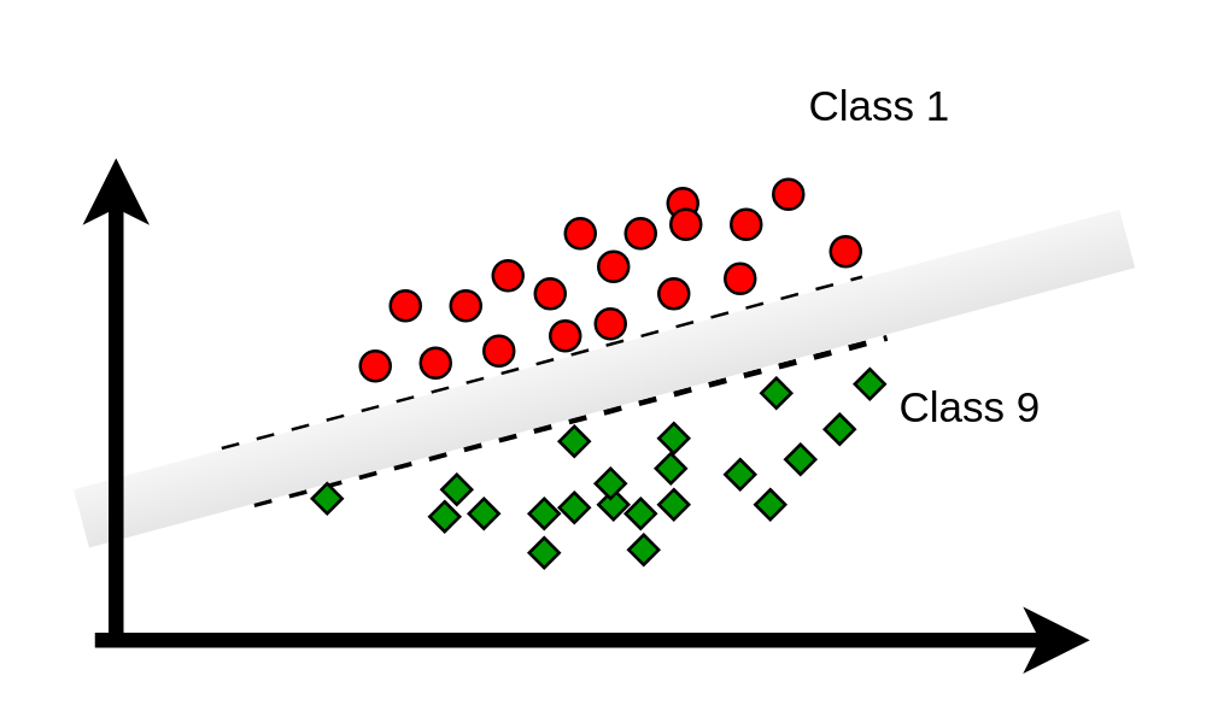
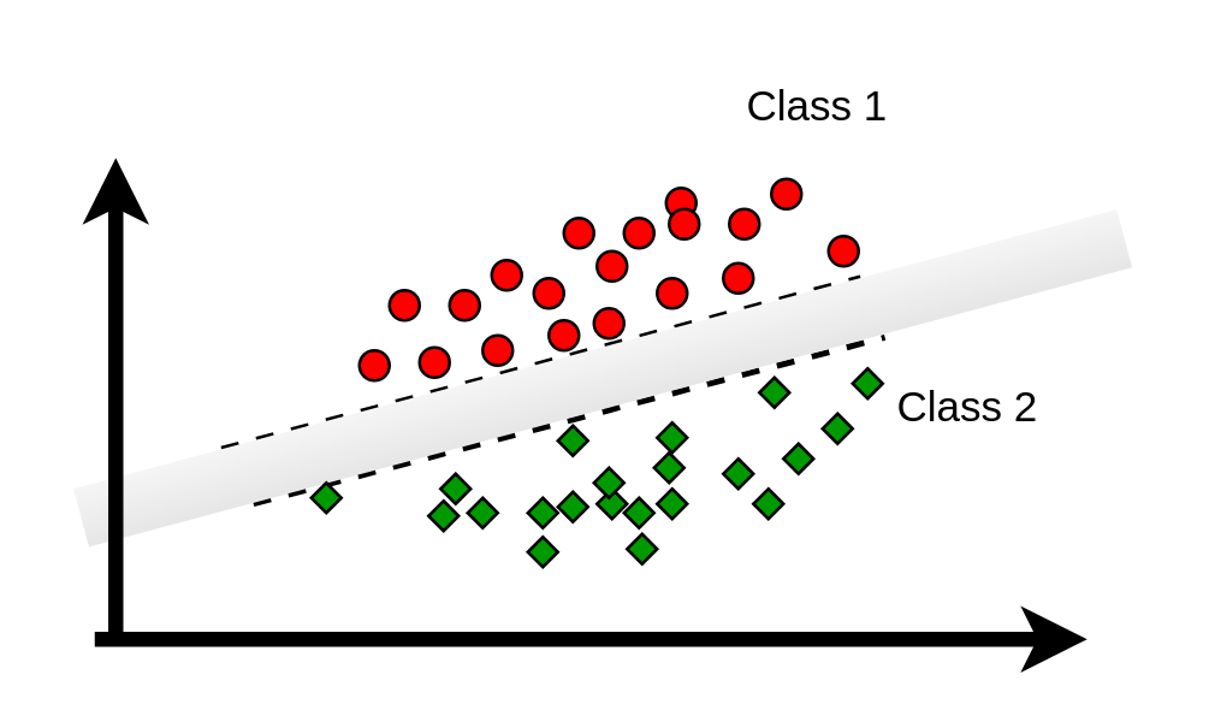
- <mxCell id="35" value="&lt;font style=&quot;font-size: 14px;&quot;&gt;Class 1&lt;/font&gt;" style="text;html=1;align=center;verticalAlign=middle;resizable=0;points=[];autosize=1;strokeColor=none;fillColor=none;" vertex="1" parent="1"><mxGeometry x="256" y="20" width="70" height="30" as="geometry" /></mxCell>
+ <mxCell id="35" value="&lt;font style=&quot;font-size: 14px;&quot;&gt;Class 1&lt;/font&gt;" style="text;html=1;align=center;verticalAlign=middle;resizable=0;points=[];autosize=1;strokeColor=none;fillColor=none;" vertex="1" parent="1"><mxGeometry x="236" y="20" width="70" height="30" as="geometry" /></mxCell>
- <mxCell id="36" value="&lt;font style=&quot;font-size: 14px;&quot;&gt;Class 9&lt;/font&gt;" style="text;html=1;align=center;verticalAlign=middle;resizable=0;points=[];autosize=1;strokeColor=none;fillColor=none;" vertex="1" parent="1"><mxGeometry x="286" y="120" width="70" height="30" as="geometry" /></mxCell>
+ <mxCell id="36" value="&lt;font style=&quot;font-size: 14px;&quot;&gt;Class 2&lt;/font&gt;" style="text;html=1;align=center;verticalAlign=middle;resizable=0;points=[];autosize=1;strokeColor=none;fillColor=none;" vertex="1" parent="1"><mxGeometry x="286" y="120" width="70" height="30" as="geometry" /></mxCell>
